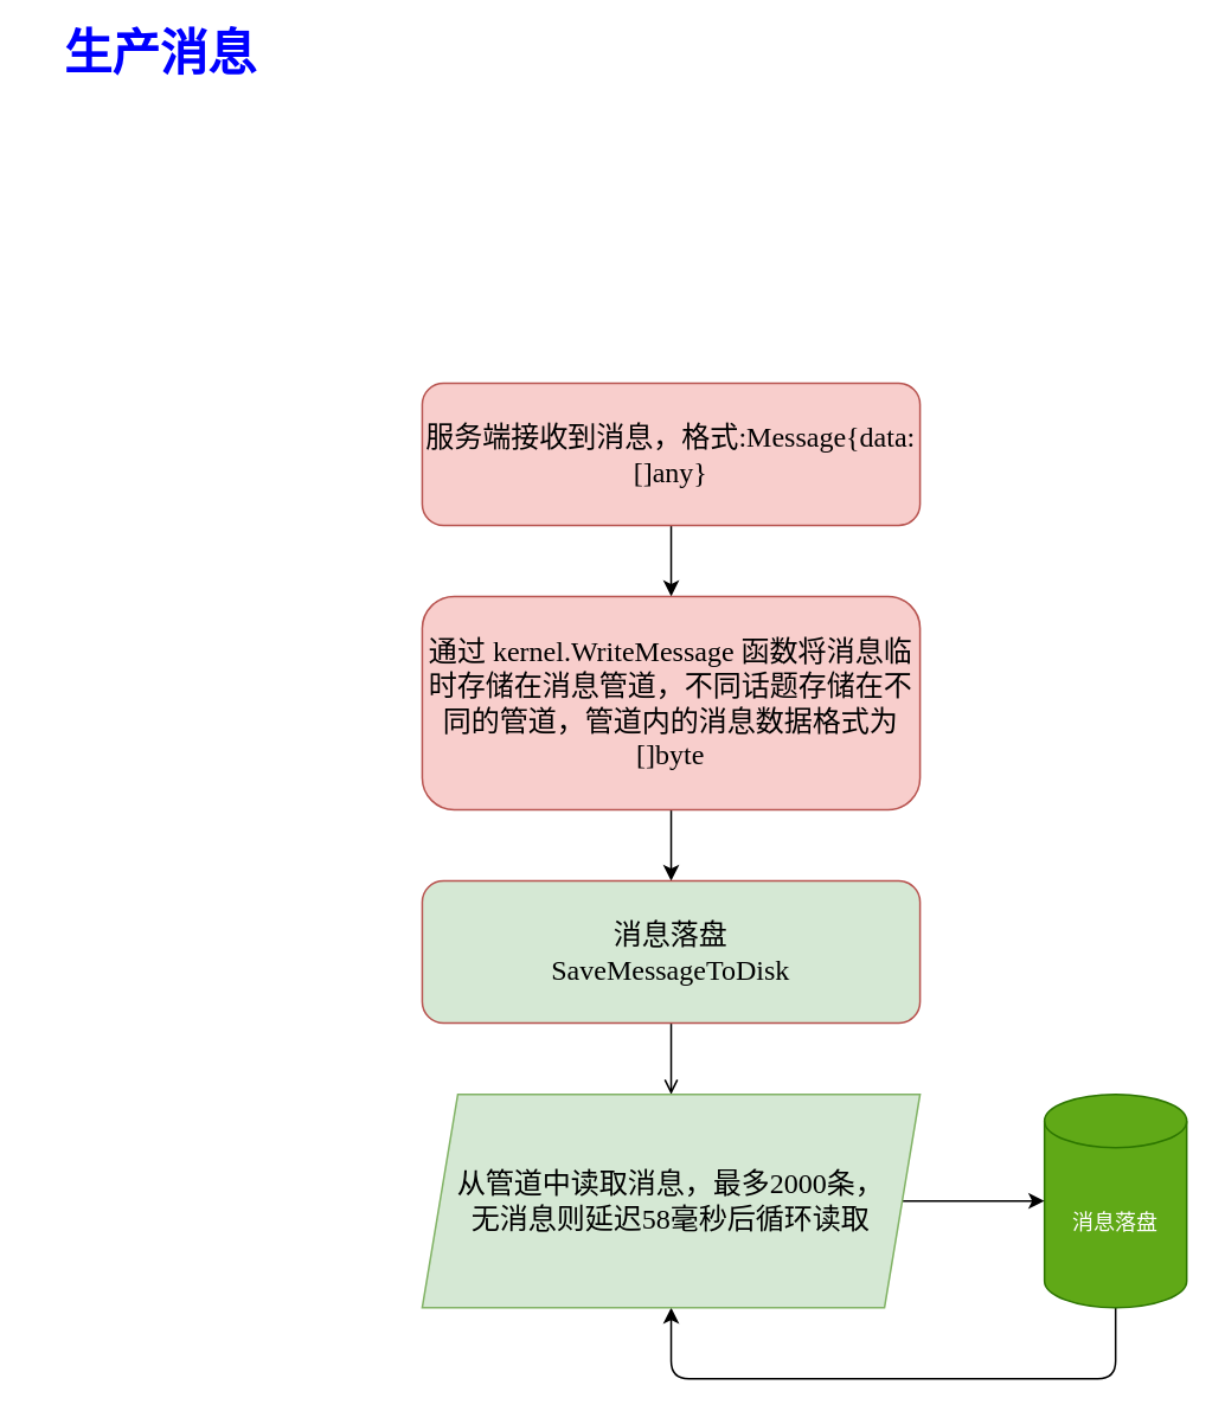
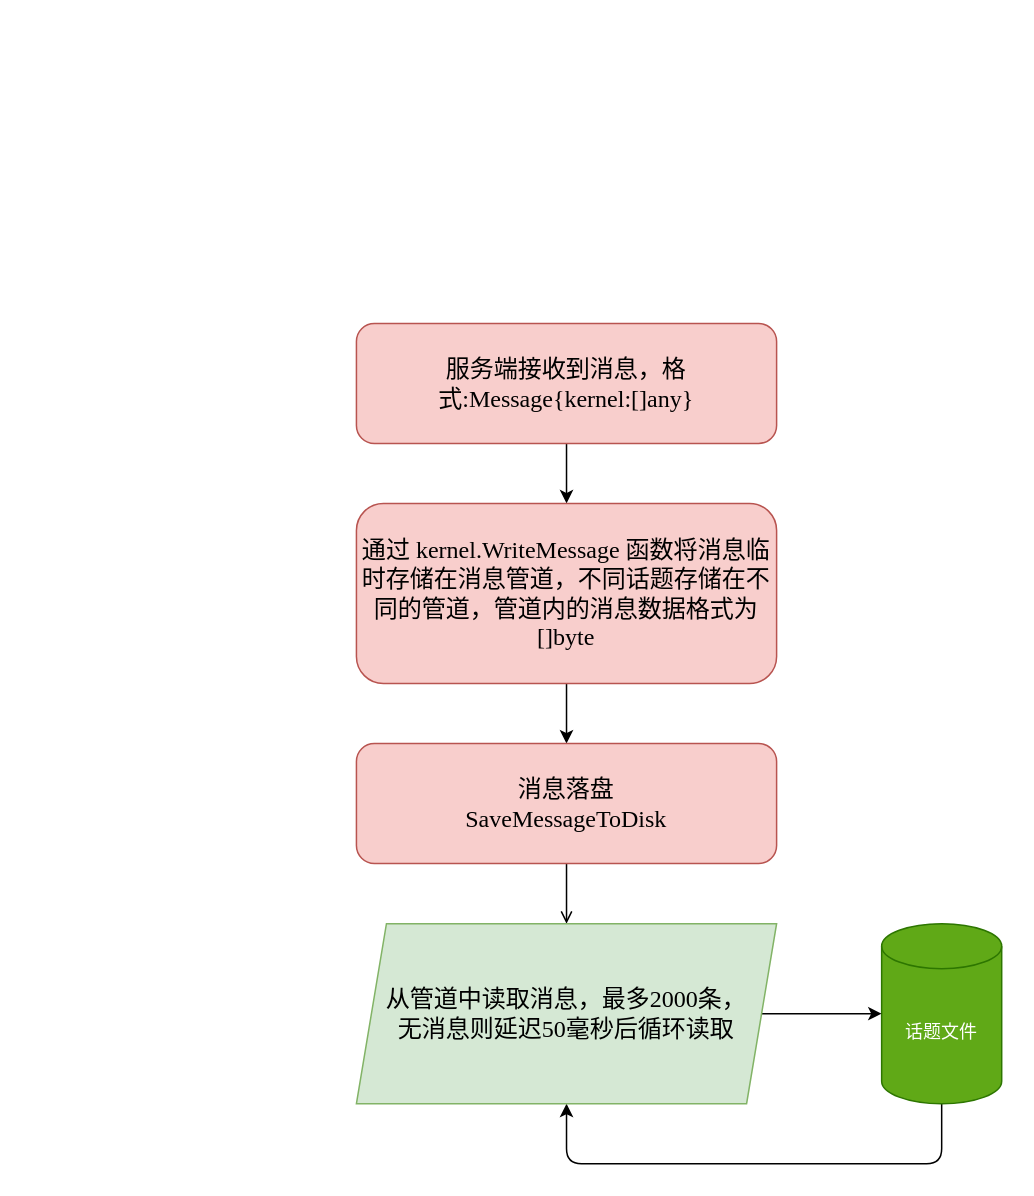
- <mxCell id="2" value="生产消息" style="text;html=1;strokeColor=none;fillColor=none;align=center;verticalAlign=middle;whiteSpace=wrap;rounded=0;fontColor=#0000FF;fontSize=27;fontFamily=Lucida Console;fontStyle=1" parent="1" vertex="1"><mxGeometry x="20" y="20" width="140" height="20" as="geometry" /></mxCell>
- <mxCell id="4" value="服务端接收到消息，&lt;span style=&quot;background-color: initial;&quot;&gt;格式:Message{data:[]any}&lt;/span&gt;" style="rounded=1;whiteSpace=wrap;html=1;fontFamily=Comic Sans MS;fontSize=16;fillColor=#f8cecc;strokeColor=#b85450;align=center;" parent="1" vertex="1"><mxGeometry x="237" y="215" width="280" height="80" as="geometry" /></mxCell>
+ <mxCell id="4" value="服务端接收到消息，&lt;span style=&quot;background-color: initial;&quot;&gt;格式:Message{kernel:[]any}&lt;/span&gt;" style="rounded=1;whiteSpace=wrap;html=1;fontFamily=Comic Sans MS;fontSize=16;fillColor=#f8cecc;strokeColor=#b85450;align=center;" parent="1" vertex="1"><mxGeometry x="237" y="215" width="280" height="80" as="geometry" /></mxCell>
- <mxCell id="8" value="消息落盘&lt;br&gt;SaveMessageToDisk" style="whiteSpace=wrap;html=1;fontSize=16;fontFamily=Comic Sans MS;fillColor=#d5e8d4;strokeColor=#b85450;rounded=1;" parent="1" vertex="1"><mxGeometry x="237" y="495" width="280" height="80" as="geometry" /></mxCell>
+ <mxCell id="8" value="消息落盘&lt;br&gt;SaveMessageToDisk" style="whiteSpace=wrap;html=1;fontSize=16;fontFamily=Comic Sans MS;fillColor=#f8cecc;strokeColor=#b85450;rounded=1;" parent="1" vertex="1"><mxGeometry x="237" y="495" width="280" height="80" as="geometry" /></mxCell>
- <mxCell id="12" value="&lt;font style=&quot;font-size: 16px;&quot;&gt;从管道中读取消息，最多2000条，&lt;br&gt;无消息则延迟58毫秒后循环读取&lt;/font&gt;" style="shape=parallelogram;perimeter=parallelogramPerimeter;whiteSpace=wrap;html=1;fixedSize=1;fontFamily=Comic Sans MS;fontSize=12;fillColor=#d5e8d4;strokeColor=#82b366;" parent="1" vertex="1"><mxGeometry x="237" y="615" width="280" height="120" as="geometry" /></mxCell>
+ <mxCell id="12" value="&lt;font style=&quot;font-size: 16px;&quot;&gt;从管道中读取消息，最多2000条，&lt;br&gt;无消息则延迟50毫秒后循环读取&lt;/font&gt;" style="shape=parallelogram;perimeter=parallelogramPerimeter;whiteSpace=wrap;html=1;fixedSize=1;fontFamily=Comic Sans MS;fontSize=12;fillColor=#d5e8d4;strokeColor=#82b366;" parent="1" vertex="1"><mxGeometry x="237" y="615" width="280" height="120" as="geometry" /></mxCell>
- <mxCell id="10" value="消息落盘" style="shape=cylinder3;whiteSpace=wrap;html=1;boundedLbl=1;backgroundOutline=1;size=15;fontFamily=Comic Sans MS;fontSize=12;fontColor=#ffffff;fillColor=#60a917;strokeColor=#2D7600;" parent="1" vertex="1"><mxGeometry x="587" y="615" width="80" height="120" as="geometry" /></mxCell>
+ <mxCell id="10" value="话题文件" style="shape=cylinder3;whiteSpace=wrap;html=1;boundedLbl=1;backgroundOutline=1;size=15;fontFamily=Comic Sans MS;fontSize=12;fontColor=#ffffff;fillColor=#60a917;strokeColor=#2D7600;" parent="1" vertex="1"><mxGeometry x="587" y="615" width="80" height="120" as="geometry" /></mxCell>
